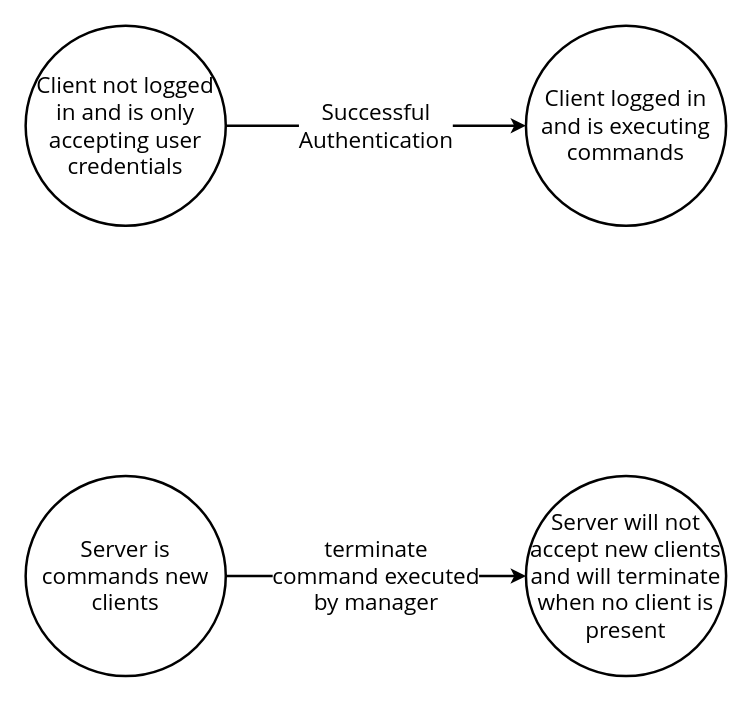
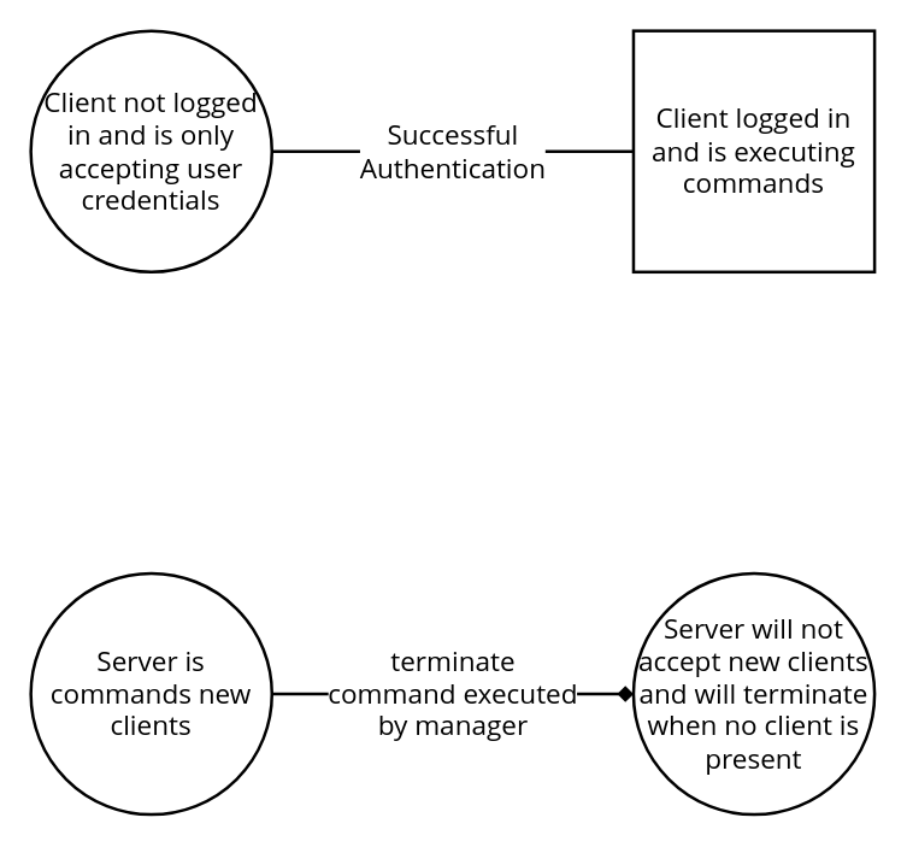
- <mxCell id="2" value="Successful&lt;br&gt;Authentication" style="edgeStyle=orthogonalEdgeStyle;rounded=0;orthogonalLoop=1;jettySize=auto;html=1;exitX=1;exitY=0.5;exitDx=0;exitDy=0;entryX=0;entryY=0.5;entryDx=0;entryDy=0;fontSize=18;strokeWidth=2;fontFamily=Open Sans;fontSource=https%3A%2F%2Ffonts.googleapis.com%2Fcss%3Ffamily%3DOpen%2BSans;" edge="1" parent="1" source="3" target="4"><mxGeometry relative="1" as="geometry" /></mxCell>
+ <mxCell id="2" value="Successful&lt;br&gt;Authentication" style="edgeStyle=orthogonalEdgeStyle;rounded=0;orthogonalLoop=1;jettySize=auto;html=1;exitX=1;exitY=0.5;exitDx=0;exitDy=0;entryX=0;entryY=0.5;entryDx=0;entryDy=0;fontSize=18;strokeWidth=2;fontFamily=Open Sans;fontSource=https%3A%2F%2Ffonts.googleapis.com%2Fcss%3Ffamily%3DOpen%2BSans;endArrow=none;" edge="1" parent="1" source="3" target="4"><mxGeometry relative="1" as="geometry" /></mxCell>
- <mxCell id="4" value="Client logged in and is executing commands" style="ellipse;whiteSpace=wrap;html=1;aspect=fixed;fillColor=none;strokeWidth=2;fontFamily=Open Sans;fontSource=https%3A%2F%2Ffonts.googleapis.com%2Fcss%3Ffamily%3DOpen%2BSans;fontSize=18;" vertex="1" parent="1"><mxGeometry x="420" y="20" width="160" height="160" as="geometry" /></mxCell>
+ <mxCell id="4" value="Client logged in and is executing commands" style="whiteSpace=wrap;html=1;aspect=fixed;fillColor=none;strokeWidth=2;fontFamily=Open Sans;fontSource=https%3A%2F%2Ffonts.googleapis.com%2Fcss%3Ffamily%3DOpen%2BSans;fontSize=18;rounded=0;" vertex="1" parent="1"><mxGeometry x="420" y="20" width="160" height="160" as="geometry" /></mxCell>
- <mxCell id="8" value="terminate&lt;br&gt;command executed&lt;br&gt;by manager" style="edgeStyle=orthogonalEdgeStyle;rounded=0;orthogonalLoop=1;jettySize=auto;html=1;exitX=1;exitY=0.5;exitDx=0;exitDy=0;entryX=0;entryY=0.5;entryDx=0;entryDy=0;fontSize=18;strokeWidth=2;fontFamily=Open Sans;fontSource=https%3A%2F%2Ffonts.googleapis.com%2Fcss%3Ffamily%3DOpen%2BSans;" parent="5" source="6" target="7" edge="1"><mxGeometry relative="1" as="geometry" /></mxCell>
+ <mxCell id="8" value="terminate&lt;br&gt;command executed&lt;br&gt;by manager" style="edgeStyle=orthogonalEdgeStyle;rounded=0;orthogonalLoop=1;jettySize=auto;html=1;exitX=1;exitY=0.5;exitDx=0;exitDy=0;entryX=0;entryY=0.5;entryDx=0;entryDy=0;fontSize=18;strokeWidth=2;fontFamily=Open Sans;fontSource=https%3A%2F%2Ffonts.googleapis.com%2Fcss%3Ffamily%3DOpen%2BSans;endArrow=diamond;" parent="5" source="6" target="7" edge="1"><mxGeometry relative="1" as="geometry" /></mxCell>
